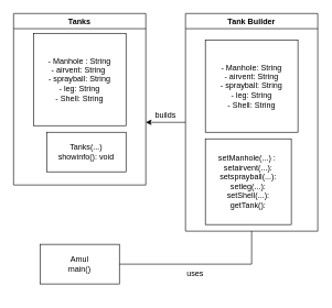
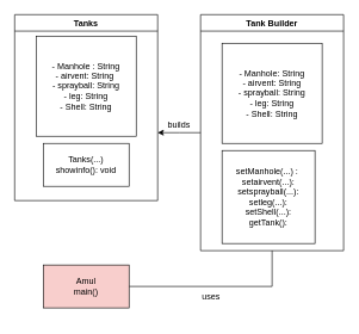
- <mxCell id="4" value="Tanks(...)&lt;br&gt;showinfo(): void" style="rounded=0;whiteSpace=wrap;html=1;" vertex="1" parent="2"><mxGeometry x="50" y="180" width="120" height="60" as="geometry" /></mxCell>
+ <mxCell id="4" value="Tanks(...)&lt;br&gt;showinfo(): void" style="rounded=0;whiteSpace=wrap;html=1;" vertex="1" parent="2"><mxGeometry x="40" y="180" width="120" height="60" as="geometry" /></mxCell>
- <mxCell id="10" value="Amul&lt;br&gt;main()" style="rounded=0;whiteSpace=wrap;html=1;" vertex="1" parent="1"><mxGeometry x="60" y="370" width="120" height="60" as="geometry" /></mxCell>
+ <mxCell id="10" value="Amul&lt;br&gt;main()" style="rounded=0;whiteSpace=wrap;html=1;fillColor=#f8cecc;" vertex="1" parent="1"><mxGeometry x="60" y="370" width="120" height="60" as="geometry" /></mxCell>
